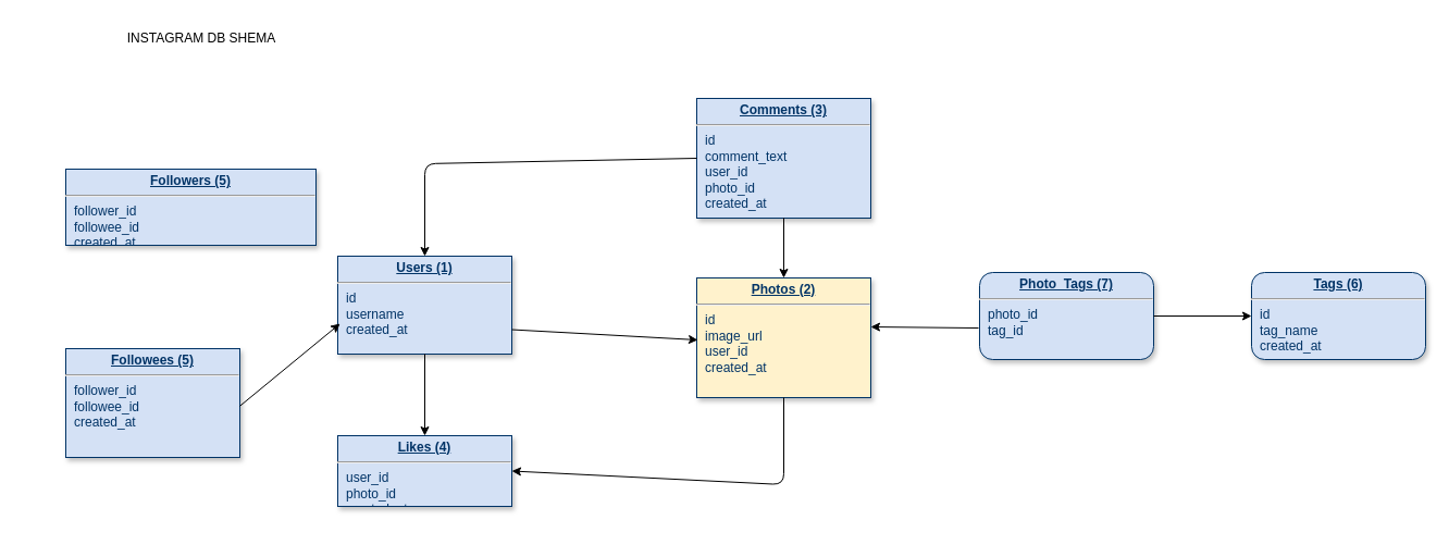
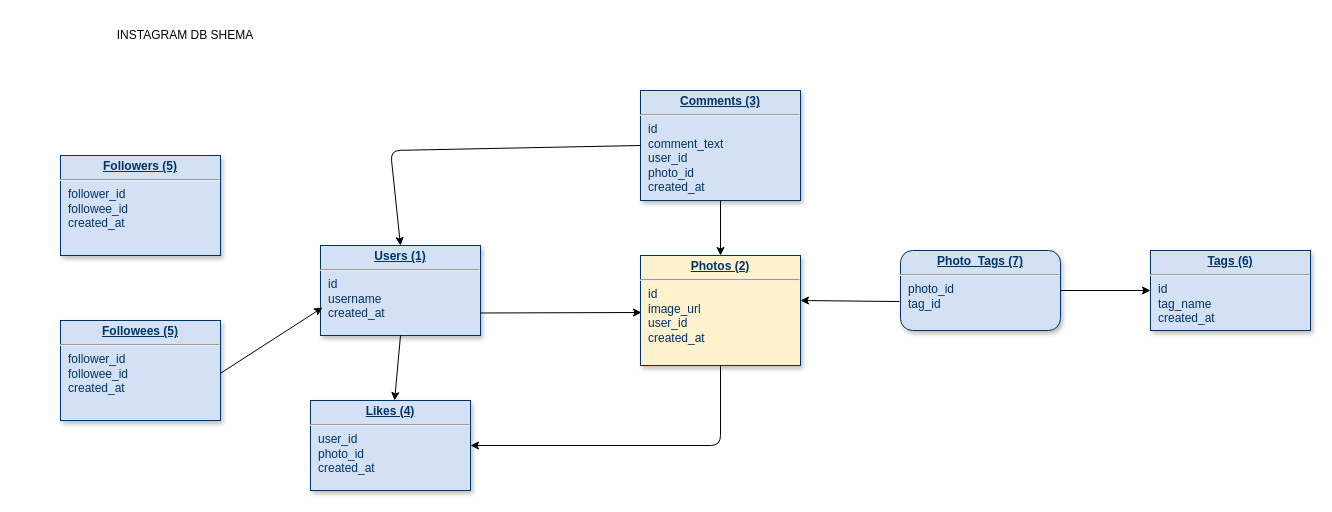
- <mxCell id="14" value="&lt;p style=&quot;margin: 0px ; margin-top: 4px ; text-align: center ; text-decoration: underline&quot;&gt;&lt;b&gt;Followers (5)&lt;/b&gt;&lt;/p&gt;&lt;hr&gt;&lt;p style=&quot;margin: 0px ; margin-left: 8px&quot;&gt;&lt;span&gt;follower_id&lt;/span&gt;&lt;br&gt;&lt;/p&gt;&lt;p style=&quot;margin: 0px ; margin-left: 8px&quot;&gt;followee_id&lt;/p&gt;&lt;p style=&quot;margin: 0px ; margin-left: 8px&quot;&gt;created_at&lt;/p&gt;" style="verticalAlign=top;align=left;overflow=fill;fontSize=12;fontFamily=Helvetica;html=1;strokeColor=#003366;shadow=1;fillColor=#D4E1F5;fontColor=#003366" parent="1" vertex="1"><mxGeometry x="60" y="155" width="230" height="70" as="geometry" /></mxCell>
+ <mxCell id="14" value="&lt;p style=&quot;margin: 0px ; margin-top: 4px ; text-align: center ; text-decoration: underline&quot;&gt;&lt;b&gt;Followers (5)&lt;/b&gt;&lt;/p&gt;&lt;hr&gt;&lt;p style=&quot;margin: 0px ; margin-left: 8px&quot;&gt;&lt;span&gt;follower_id&lt;/span&gt;&lt;br&gt;&lt;/p&gt;&lt;p style=&quot;margin: 0px ; margin-left: 8px&quot;&gt;followee_id&lt;/p&gt;&lt;p style=&quot;margin: 0px ; margin-left: 8px&quot;&gt;created_at&lt;/p&gt;" style="verticalAlign=top;align=left;overflow=fill;fontSize=12;fontFamily=Helvetica;html=1;strokeColor=#003366;shadow=1;fillColor=#D4E1F5;fontColor=#003366" parent="1" vertex="1"><mxGeometry x="60" y="155" width="160" height="100" as="geometry" /></mxCell>
- <mxCell id="2" value="&lt;p style=&quot;margin: 0px ; margin-top: 4px ; text-align: center ; text-decoration: underline&quot;&gt;&lt;strong&gt;Users (1)&lt;/strong&gt;&lt;/p&gt;&lt;hr&gt;&lt;p style=&quot;margin: 0px ; margin-left: 8px&quot;&gt;id&lt;/p&gt;&lt;p style=&quot;margin: 0px ; margin-left: 8px&quot;&gt;username&lt;/p&gt;&lt;p style=&quot;margin: 0px ; margin-left: 8px&quot;&gt;created_at&lt;/p&gt;" style="verticalAlign=top;align=left;overflow=fill;fontSize=12;fontFamily=Helvetica;html=1;strokeColor=#003366;shadow=1;fillColor=#D4E1F5;fontColor=#003366" parent="1" vertex="1"><mxGeometry x="310" y="235" width="160" height="90" as="geometry" /></mxCell>
+ <mxCell id="2" value="&lt;p style=&quot;margin: 0px ; margin-top: 4px ; text-align: center ; text-decoration: underline&quot;&gt;&lt;strong&gt;Users (1)&lt;/strong&gt;&lt;/p&gt;&lt;hr&gt;&lt;p style=&quot;margin: 0px ; margin-left: 8px&quot;&gt;id&lt;/p&gt;&lt;p style=&quot;margin: 0px ; margin-left: 8px&quot;&gt;username&lt;/p&gt;&lt;p style=&quot;margin: 0px ; margin-left: 8px&quot;&gt;created_at&lt;/p&gt;" style="verticalAlign=top;align=left;overflow=fill;fontSize=12;fontFamily=Helvetica;html=1;strokeColor=#003366;shadow=1;fillColor=#D4E1F5;fontColor=#003366" parent="1" vertex="1"><mxGeometry x="320" y="245" width="160" height="90" as="geometry" /></mxCell>
- <mxCell id="10" value="&lt;p style=&quot;margin: 0px ; margin-top: 4px ; text-align: center ; text-decoration: underline&quot;&gt;&lt;b&gt;Tags (6)&lt;/b&gt;&lt;/p&gt;&lt;hr&gt;&lt;p style=&quot;margin: 0px ; margin-left: 8px&quot;&gt;id&lt;/p&gt;&lt;p style=&quot;margin: 0px ; margin-left: 8px&quot;&gt;tag_name&lt;/p&gt;&lt;p style=&quot;margin: 0px ; margin-left: 8px&quot;&gt;created_at&lt;/p&gt;&lt;p style=&quot;margin: 0px ; margin-left: 8px&quot;&gt;&lt;br&gt;&lt;/p&gt;" style="verticalAlign=top;align=left;overflow=fill;fontSize=12;fontFamily=Helvetica;html=1;strokeColor=#003366;shadow=1;fillColor=#D4E1F5;fontColor=#003366;rounded=1;" parent="1" vertex="1"><mxGeometry x="1150" y="250" width="160" height="80" as="geometry" /></mxCell>
+ <mxCell id="10" value="&lt;p style=&quot;margin: 0px ; margin-top: 4px ; text-align: center ; text-decoration: underline&quot;&gt;&lt;b&gt;Tags (6)&lt;/b&gt;&lt;/p&gt;&lt;hr&gt;&lt;p style=&quot;margin: 0px ; margin-left: 8px&quot;&gt;id&lt;/p&gt;&lt;p style=&quot;margin: 0px ; margin-left: 8px&quot;&gt;tag_name&lt;/p&gt;&lt;p style=&quot;margin: 0px ; margin-left: 8px&quot;&gt;created_at&lt;/p&gt;&lt;p style=&quot;margin: 0px ; margin-left: 8px&quot;&gt;&lt;br&gt;&lt;/p&gt;" style="verticalAlign=top;align=left;overflow=fill;fontSize=12;fontFamily=Helvetica;html=1;strokeColor=#003366;shadow=1;fillColor=#D4E1F5;fontColor=#003366" parent="1" vertex="1"><mxGeometry x="1150" y="250" width="160" height="80" as="geometry" /></mxCell>
- <mxCell id="8" value="&lt;p style=&quot;margin: 0px ; margin-top: 4px ; text-align: center ; text-decoration: underline&quot;&gt;&lt;b&gt;Likes (4)&lt;/b&gt;&lt;/p&gt;&lt;hr&gt;&lt;p style=&quot;margin: 0px ; margin-left: 8px&quot;&gt;&lt;span&gt;user_id&lt;/span&gt;&lt;br&gt;&lt;/p&gt;&lt;p style=&quot;margin: 0px ; margin-left: 8px&quot;&gt;&lt;span&gt;photo_id&lt;/span&gt;&lt;/p&gt;&lt;p style=&quot;margin: 0px ; margin-left: 8px&quot;&gt;&lt;span&gt;created_at&lt;/span&gt;&lt;/p&gt;" style="verticalAlign=top;align=left;overflow=fill;fontSize=12;fontFamily=Helvetica;html=1;strokeColor=#003366;shadow=1;fillColor=#D4E1F5;fontColor=#003366" parent="1" vertex="1"><mxGeometry x="310" y="400" width="160" height="65" as="geometry" /></mxCell>
+ <mxCell id="8" value="&lt;p style=&quot;margin: 0px ; margin-top: 4px ; text-align: center ; text-decoration: underline&quot;&gt;&lt;b&gt;Likes (4)&lt;/b&gt;&lt;/p&gt;&lt;hr&gt;&lt;p style=&quot;margin: 0px ; margin-left: 8px&quot;&gt;&lt;span&gt;user_id&lt;/span&gt;&lt;br&gt;&lt;/p&gt;&lt;p style=&quot;margin: 0px ; margin-left: 8px&quot;&gt;&lt;span&gt;photo_id&lt;/span&gt;&lt;/p&gt;&lt;p style=&quot;margin: 0px ; margin-left: 8px&quot;&gt;&lt;span&gt;created_at&lt;/span&gt;&lt;/p&gt;" style="verticalAlign=top;align=left;overflow=fill;fontSize=12;fontFamily=Helvetica;html=1;strokeColor=#003366;shadow=1;fillColor=#D4E1F5;fontColor=#003366" parent="1" vertex="1"><mxGeometry x="310" y="400" width="160" height="90" as="geometry" /></mxCell>
